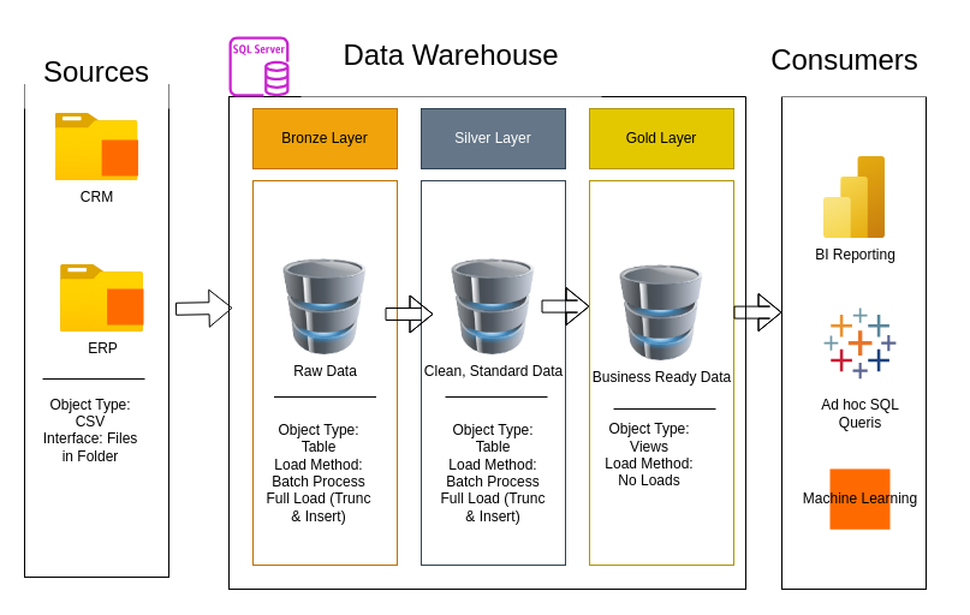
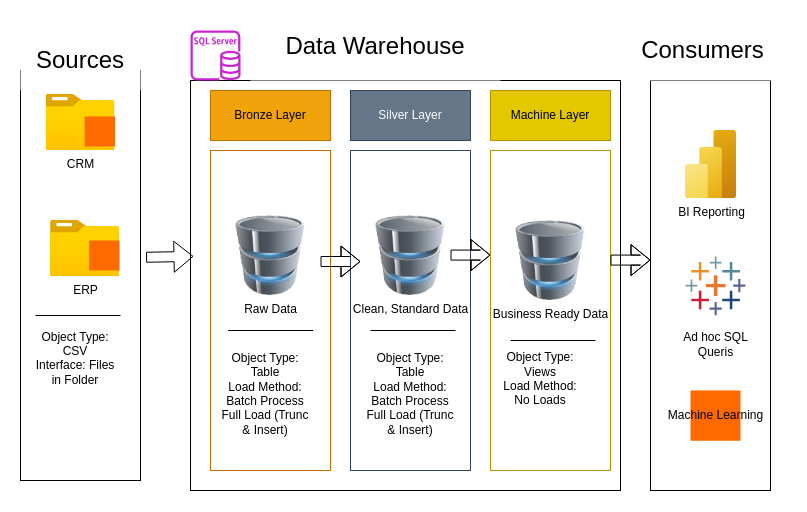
- <mxCell id="11" value="Gold Layer" style="rounded=0;whiteSpace=wrap;html=1;fillColor=#e3c800;fontColor=#000000;strokeColor=#B09500;" vertex="1" parent="1"><mxGeometry x="490" y="90" width="120" height="50" as="geometry" /></mxCell>
+ <mxCell id="11" value="Machine Layer" style="rounded=0;whiteSpace=wrap;html=1;fillColor=#e3c800;fontColor=#000000;strokeColor=#B09500;" vertex="1" parent="1"><mxGeometry x="490" y="90" width="120" height="50" as="geometry" /></mxCell>
